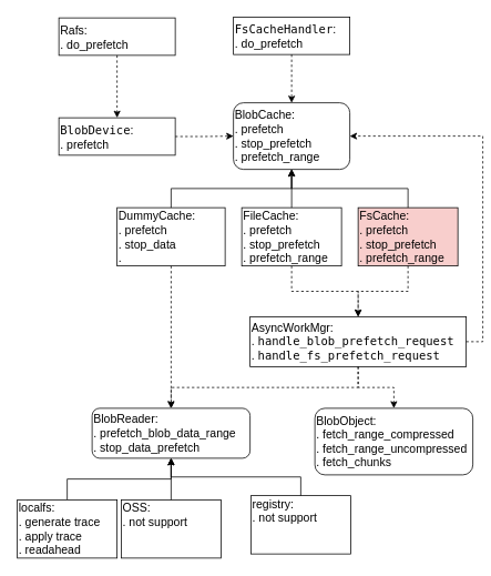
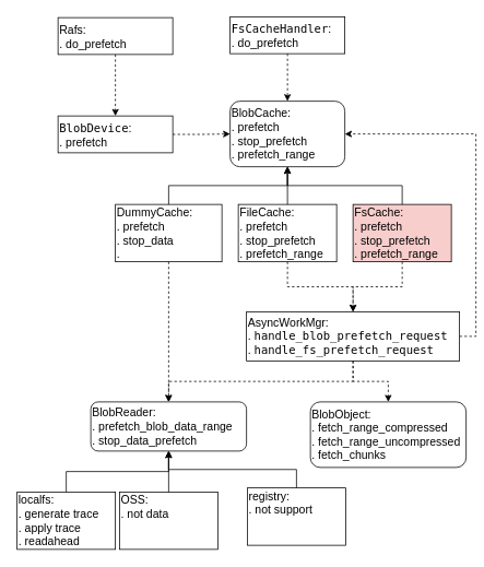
- <mxCell id="5" value="OSS:&lt;br&gt;&lt;span style=&quot;background-color: initial;&quot;&gt;. not support&lt;br&gt;&lt;/span&gt;&lt;span style=&quot;background-color: initial;&quot;&gt;&lt;br&gt;&lt;br&gt;&lt;/span&gt;" style="rounded=0;whiteSpace=wrap;html=1;fontSize=14;align=left;" vertex="1" parent="1"><mxGeometry x="145" y="600" width="120" height="70" as="geometry" /></mxCell>
+ <mxCell id="5" value="OSS:&lt;br&gt;&lt;span style=&quot;background-color: initial;&quot;&gt;. not data&lt;br&gt;&lt;/span&gt;&lt;span style=&quot;background-color: initial;&quot;&gt;&lt;br&gt;&lt;br&gt;&lt;/span&gt;" style="rounded=0;whiteSpace=wrap;html=1;fontSize=14;align=left;" vertex="1" parent="1"><mxGeometry x="145" y="600" width="120" height="70" as="geometry" /></mxCell>
